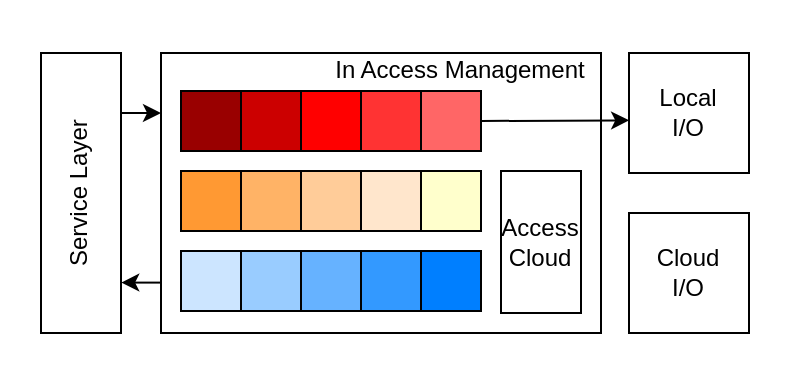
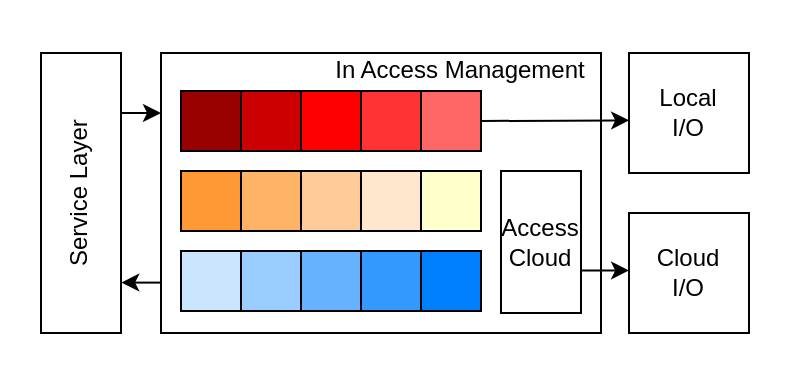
+ <mxCell id="27" value="" style="endArrow=classic;html=1;rounded=0;entryX=0.001;entryY=0.479;entryDx=0;entryDy=0;exitX=0.841;exitY=0.974;exitDx=0;exitDy=0;entryPerimeter=0;exitPerimeter=0;" edge="1" parent="1" source="21" target="23"><mxGeometry width="50" height="50" relative="1" as="geometry"><mxPoint x="250" y="70" as="sourcePoint" /><mxPoint x="324" y="70" as="targetPoint" /></mxGeometry></mxCell>
